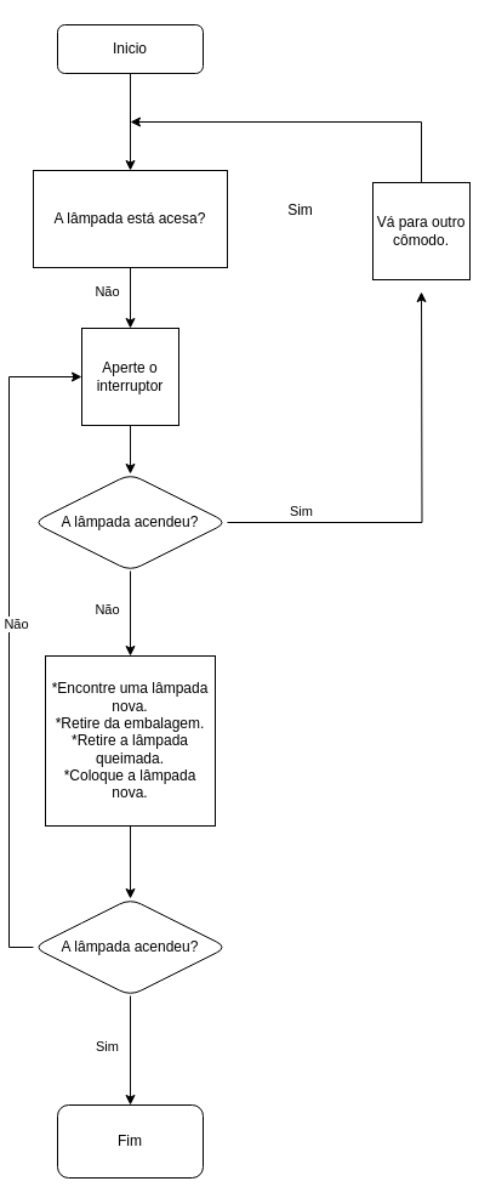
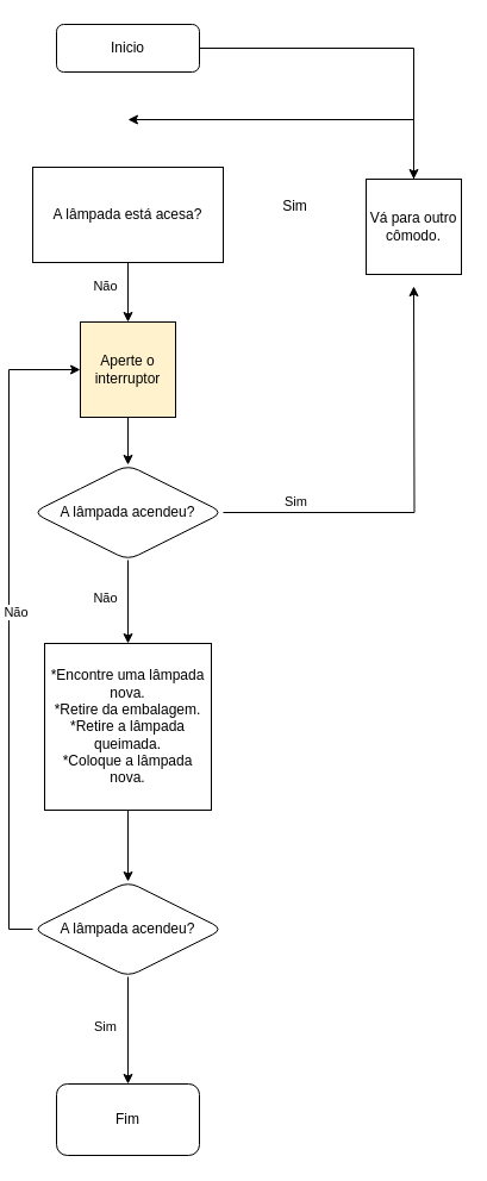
- <mxCell id="2" value="" style="edgeStyle=orthogonalEdgeStyle;rounded=0;orthogonalLoop=1;jettySize=auto;html=1;" edge="1" parent="1" source="3" target="6"><mxGeometry relative="1" as="geometry" /></mxCell>
+ <mxCell id="2" value="" style="edgeStyle=orthogonalEdgeStyle;rounded=0;orthogonalLoop=1;jettySize=auto;html=1;" edge="1" parent="1" source="3" target="9"><mxGeometry relative="1" as="geometry" /></mxCell>
- <mxCell id="11" value="Aperte o interruptor" style="whiteSpace=wrap;html=1;aspect=fixed;" vertex="1" parent="1"><mxGeometry x="60" y="270" width="80" height="80" as="geometry" /></mxCell>
+ <mxCell id="11" value="Aperte o interruptor" style="whiteSpace=wrap;html=1;aspect=fixed;fillColor=#fff2cc;" vertex="1" parent="1"><mxGeometry x="60" y="270" width="80" height="80" as="geometry" /></mxCell>
